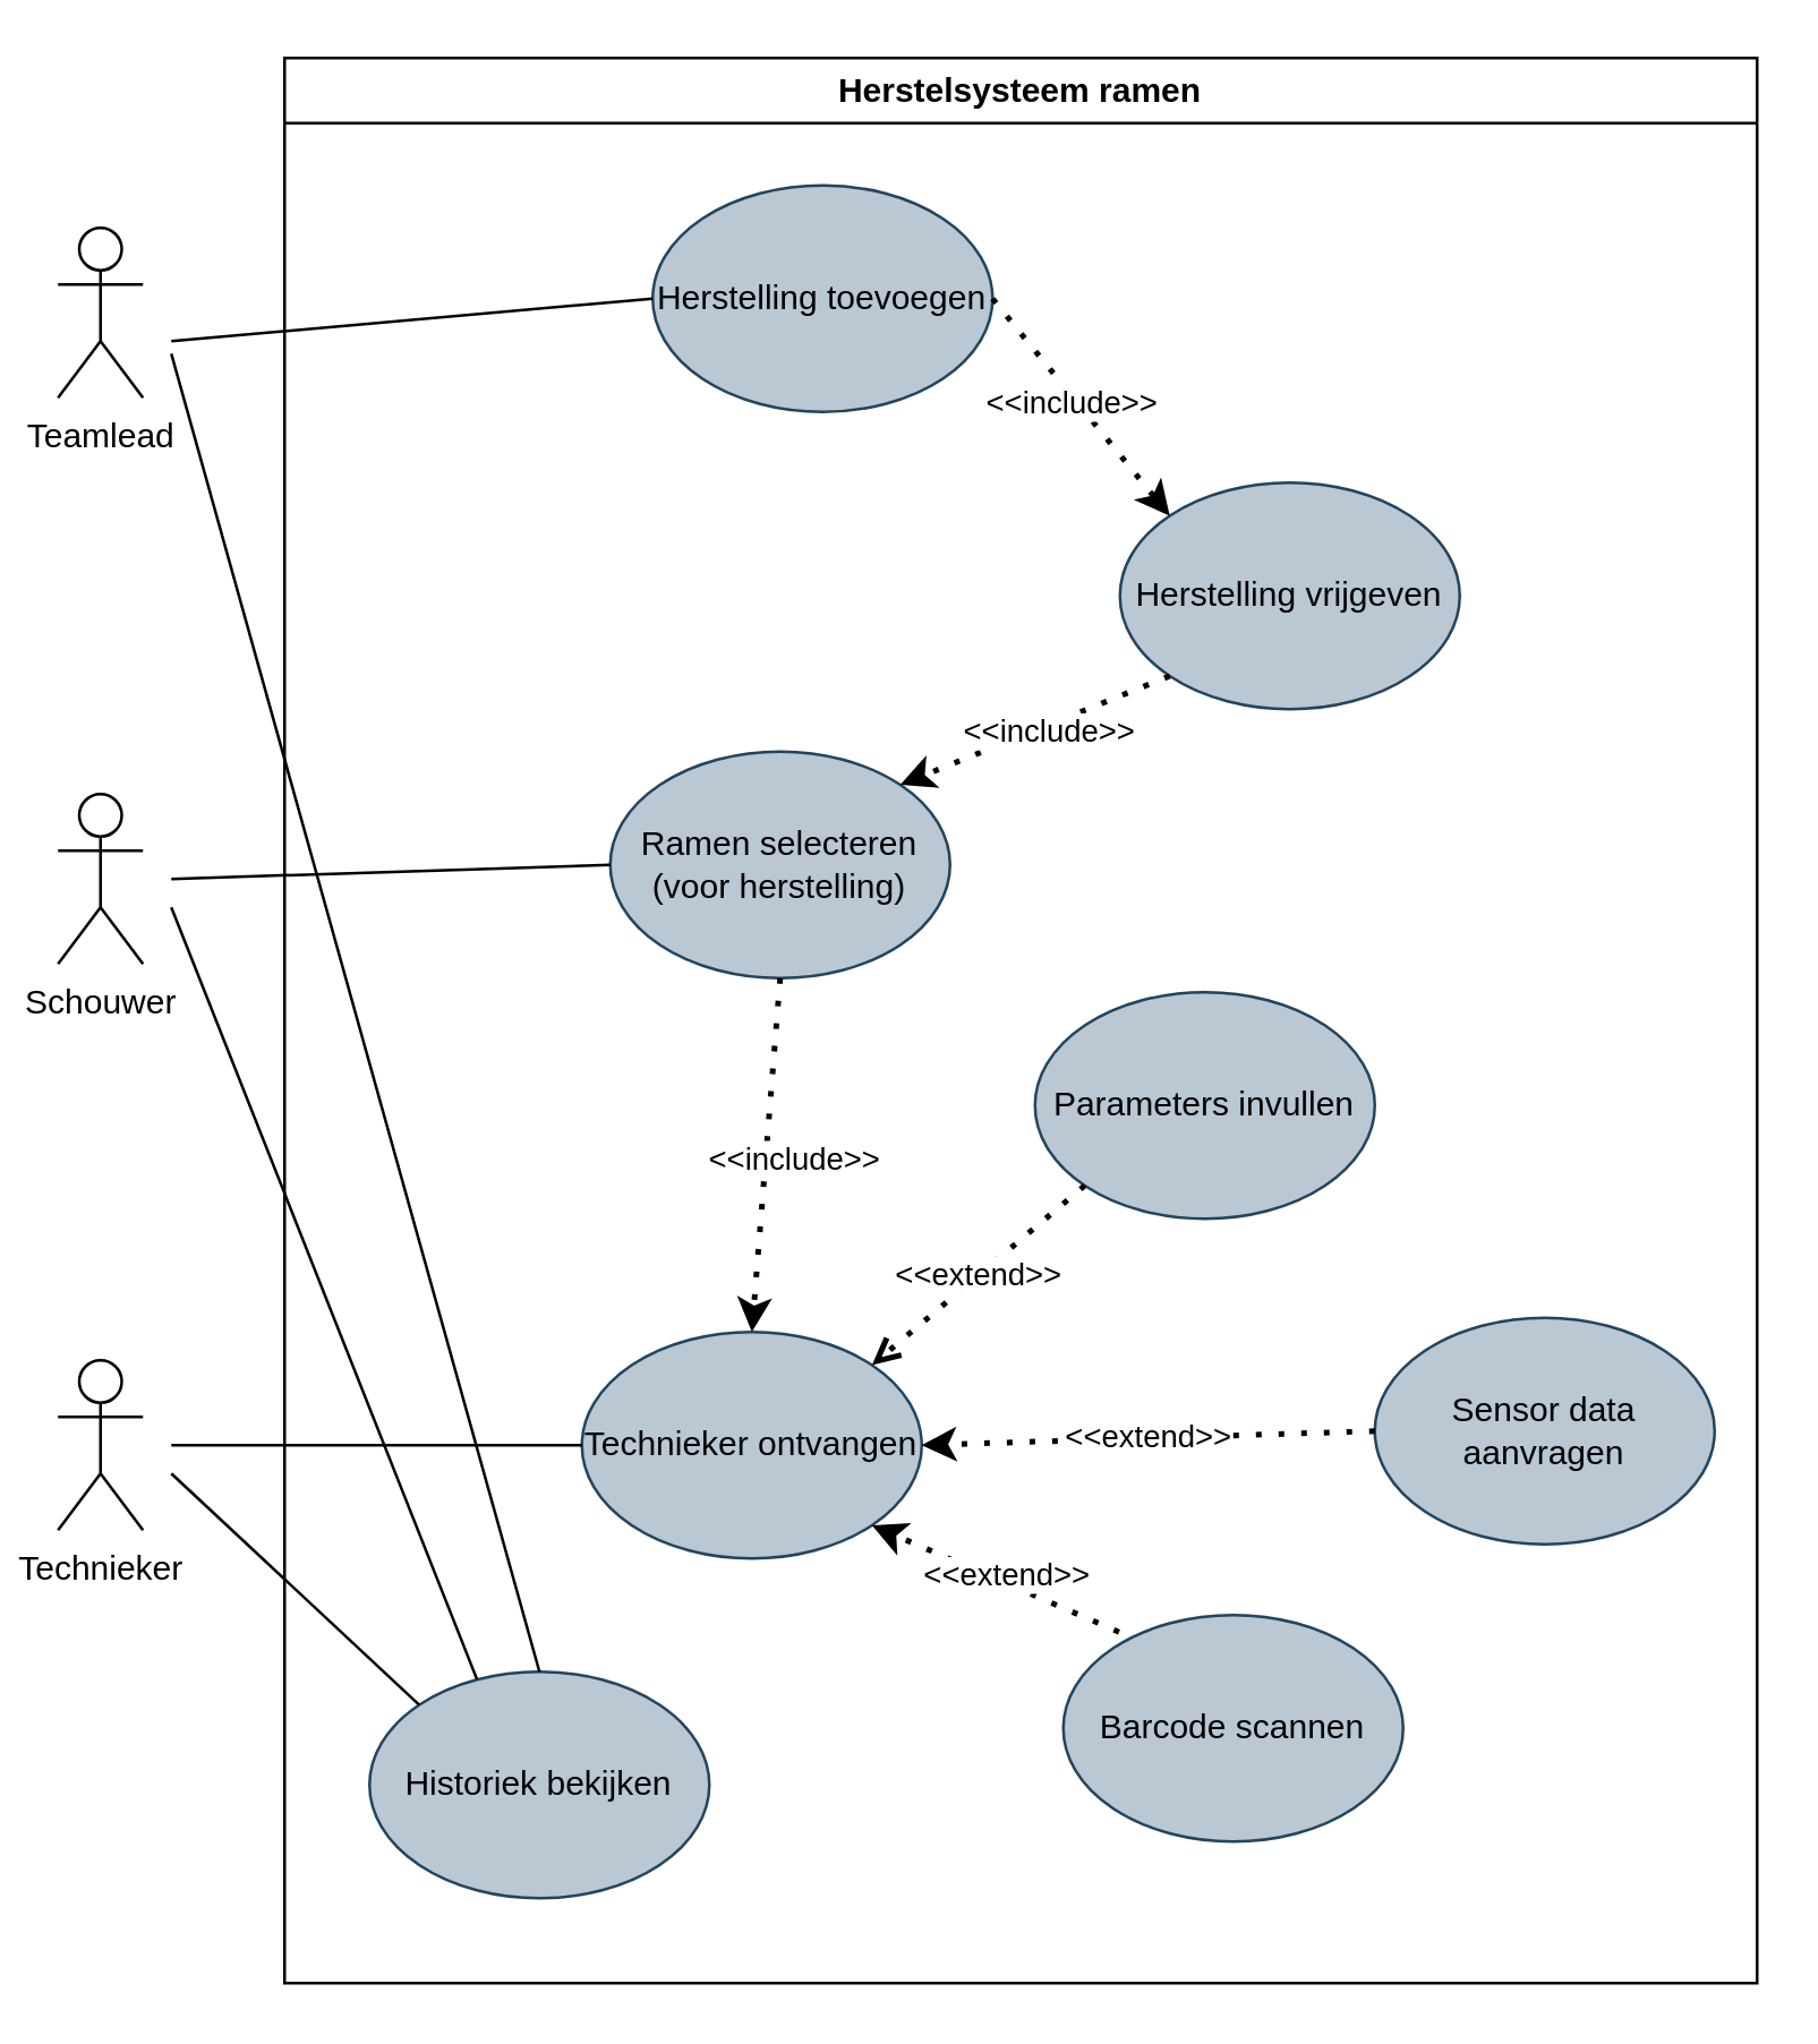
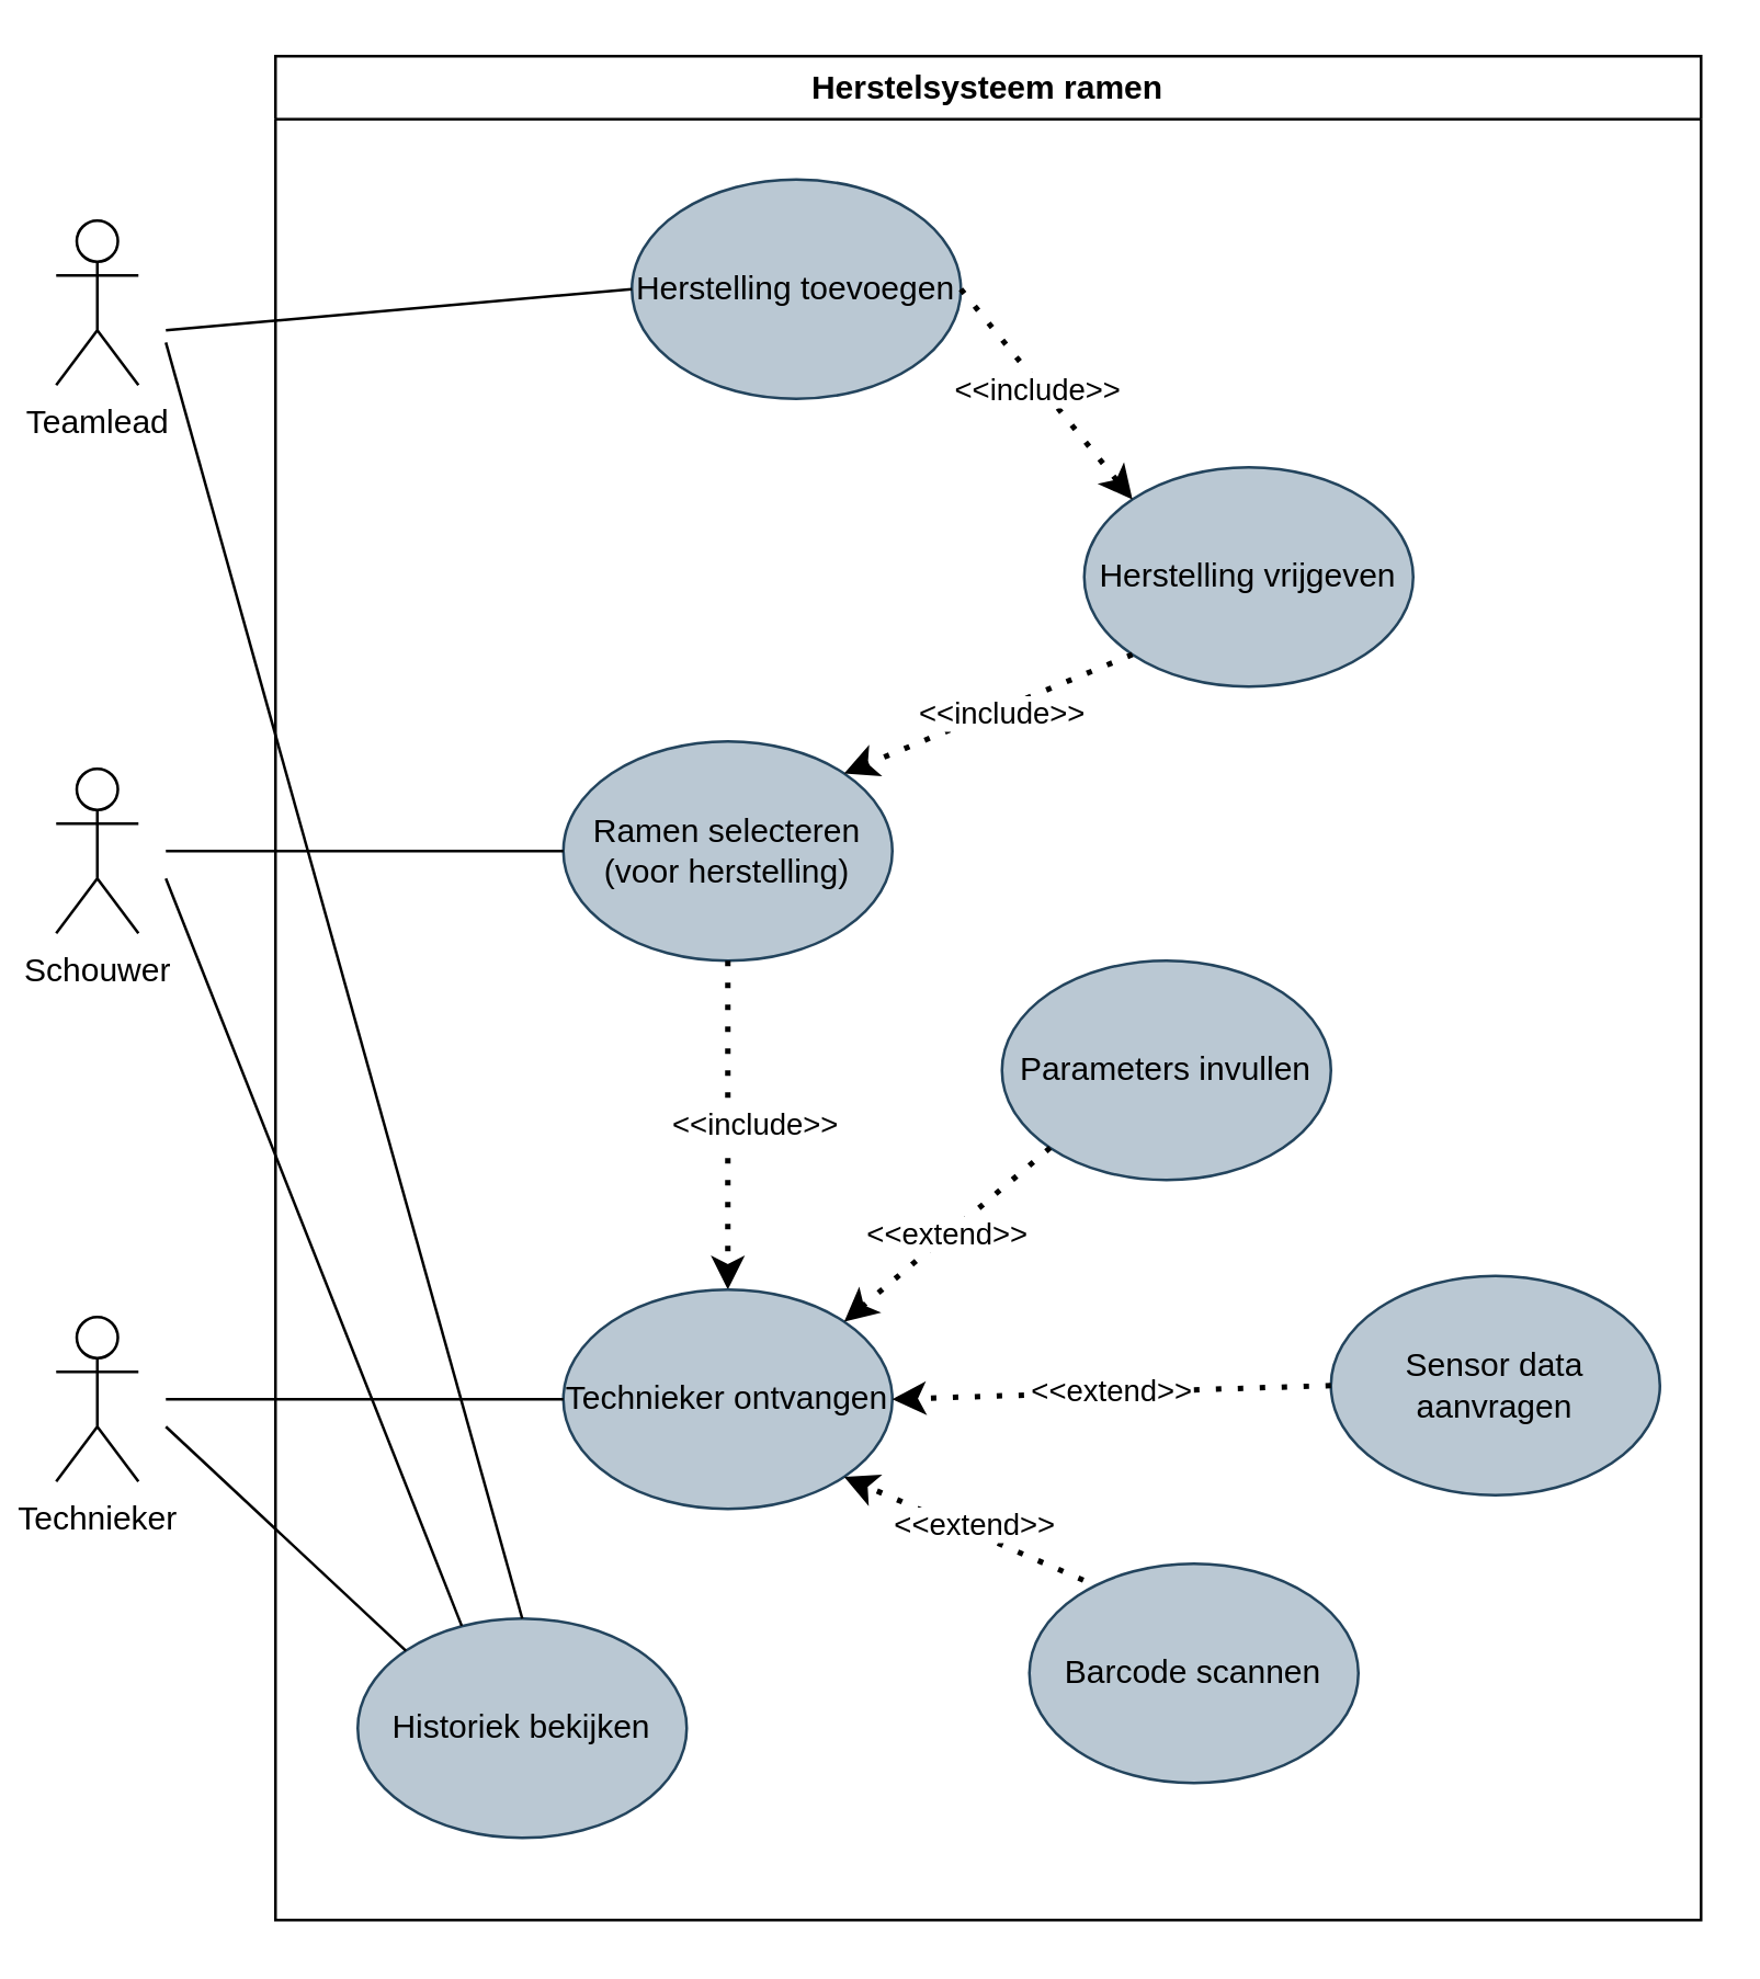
- <mxCell id="4" value="Ramen selecteren (voor herstelling)" style="ellipse;whiteSpace=wrap;html=1;fillColor=#bac8d3;strokeColor=#23445d;" parent="2" vertex="1"><mxGeometry x="115" y="245" width="120" height="80" as="geometry" /></mxCell>
+ <mxCell id="4" value="Ramen selecteren (voor herstelling)" style="ellipse;whiteSpace=wrap;html=1;fillColor=#bac8d3;strokeColor=#23445d;" parent="2" vertex="1"><mxGeometry x="105" y="250" width="120" height="80" as="geometry" /></mxCell>
- <mxCell id="14" value="&amp;lt;&amp;lt;extend&amp;gt;&amp;gt;" style="endArrow=open;dashed=1;html=1;dashPattern=1 3;strokeWidth=2;rounded=0;exitX=0;exitY=1;exitDx=0;exitDy=0;entryX=1;entryY=0;entryDx=0;entryDy=0;startArrow=none;startFill=0;endFill=1;" parent="2" source="13" target="10" edge="1"><mxGeometry width="50" height="50" relative="1" as="geometry"><mxPoint x="255" y="295" as="sourcePoint" /><mxPoint x="255" y="505" as="targetPoint" /><mxPoint as="offset" /></mxGeometry></mxCell>
+ <mxCell id="14" value="&amp;lt;&amp;lt;extend&amp;gt;&amp;gt;" style="endArrow=classic;dashed=1;html=1;dashPattern=1 3;strokeWidth=2;rounded=0;exitX=0;exitY=1;exitDx=0;exitDy=0;entryX=1;entryY=0;entryDx=0;entryDy=0;startArrow=none;startFill=0;endFill=1;" parent="2" source="13" target="10" edge="1"><mxGeometry width="50" height="50" relative="1" as="geometry"><mxPoint x="255" y="295" as="sourcePoint" /><mxPoint x="255" y="505" as="targetPoint" /><mxPoint as="offset" /></mxGeometry></mxCell>
